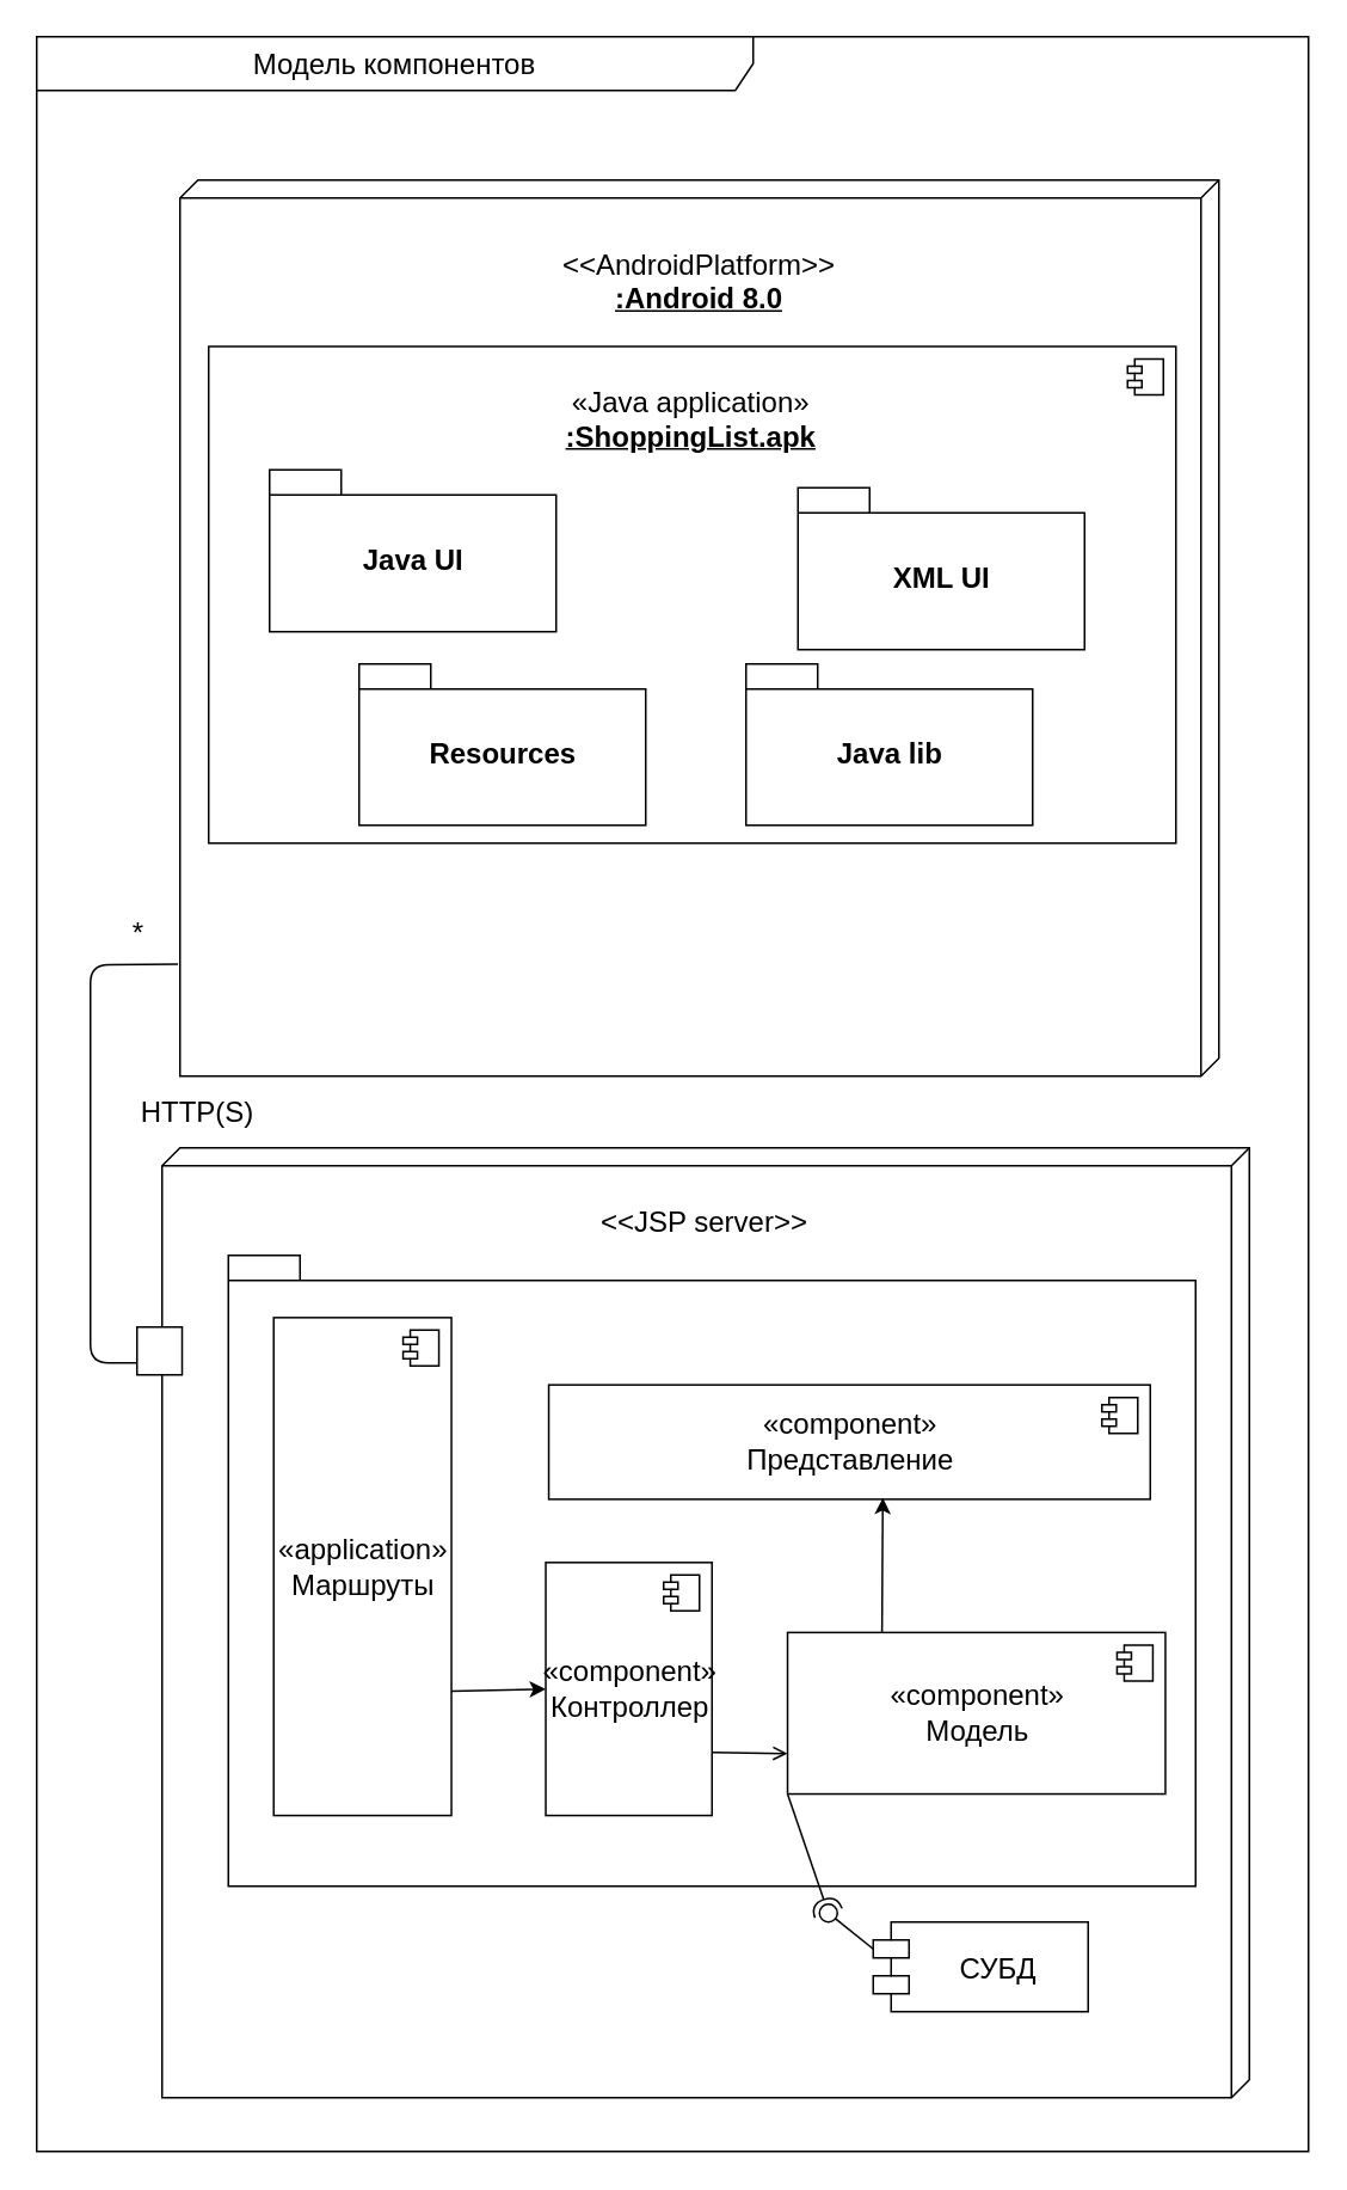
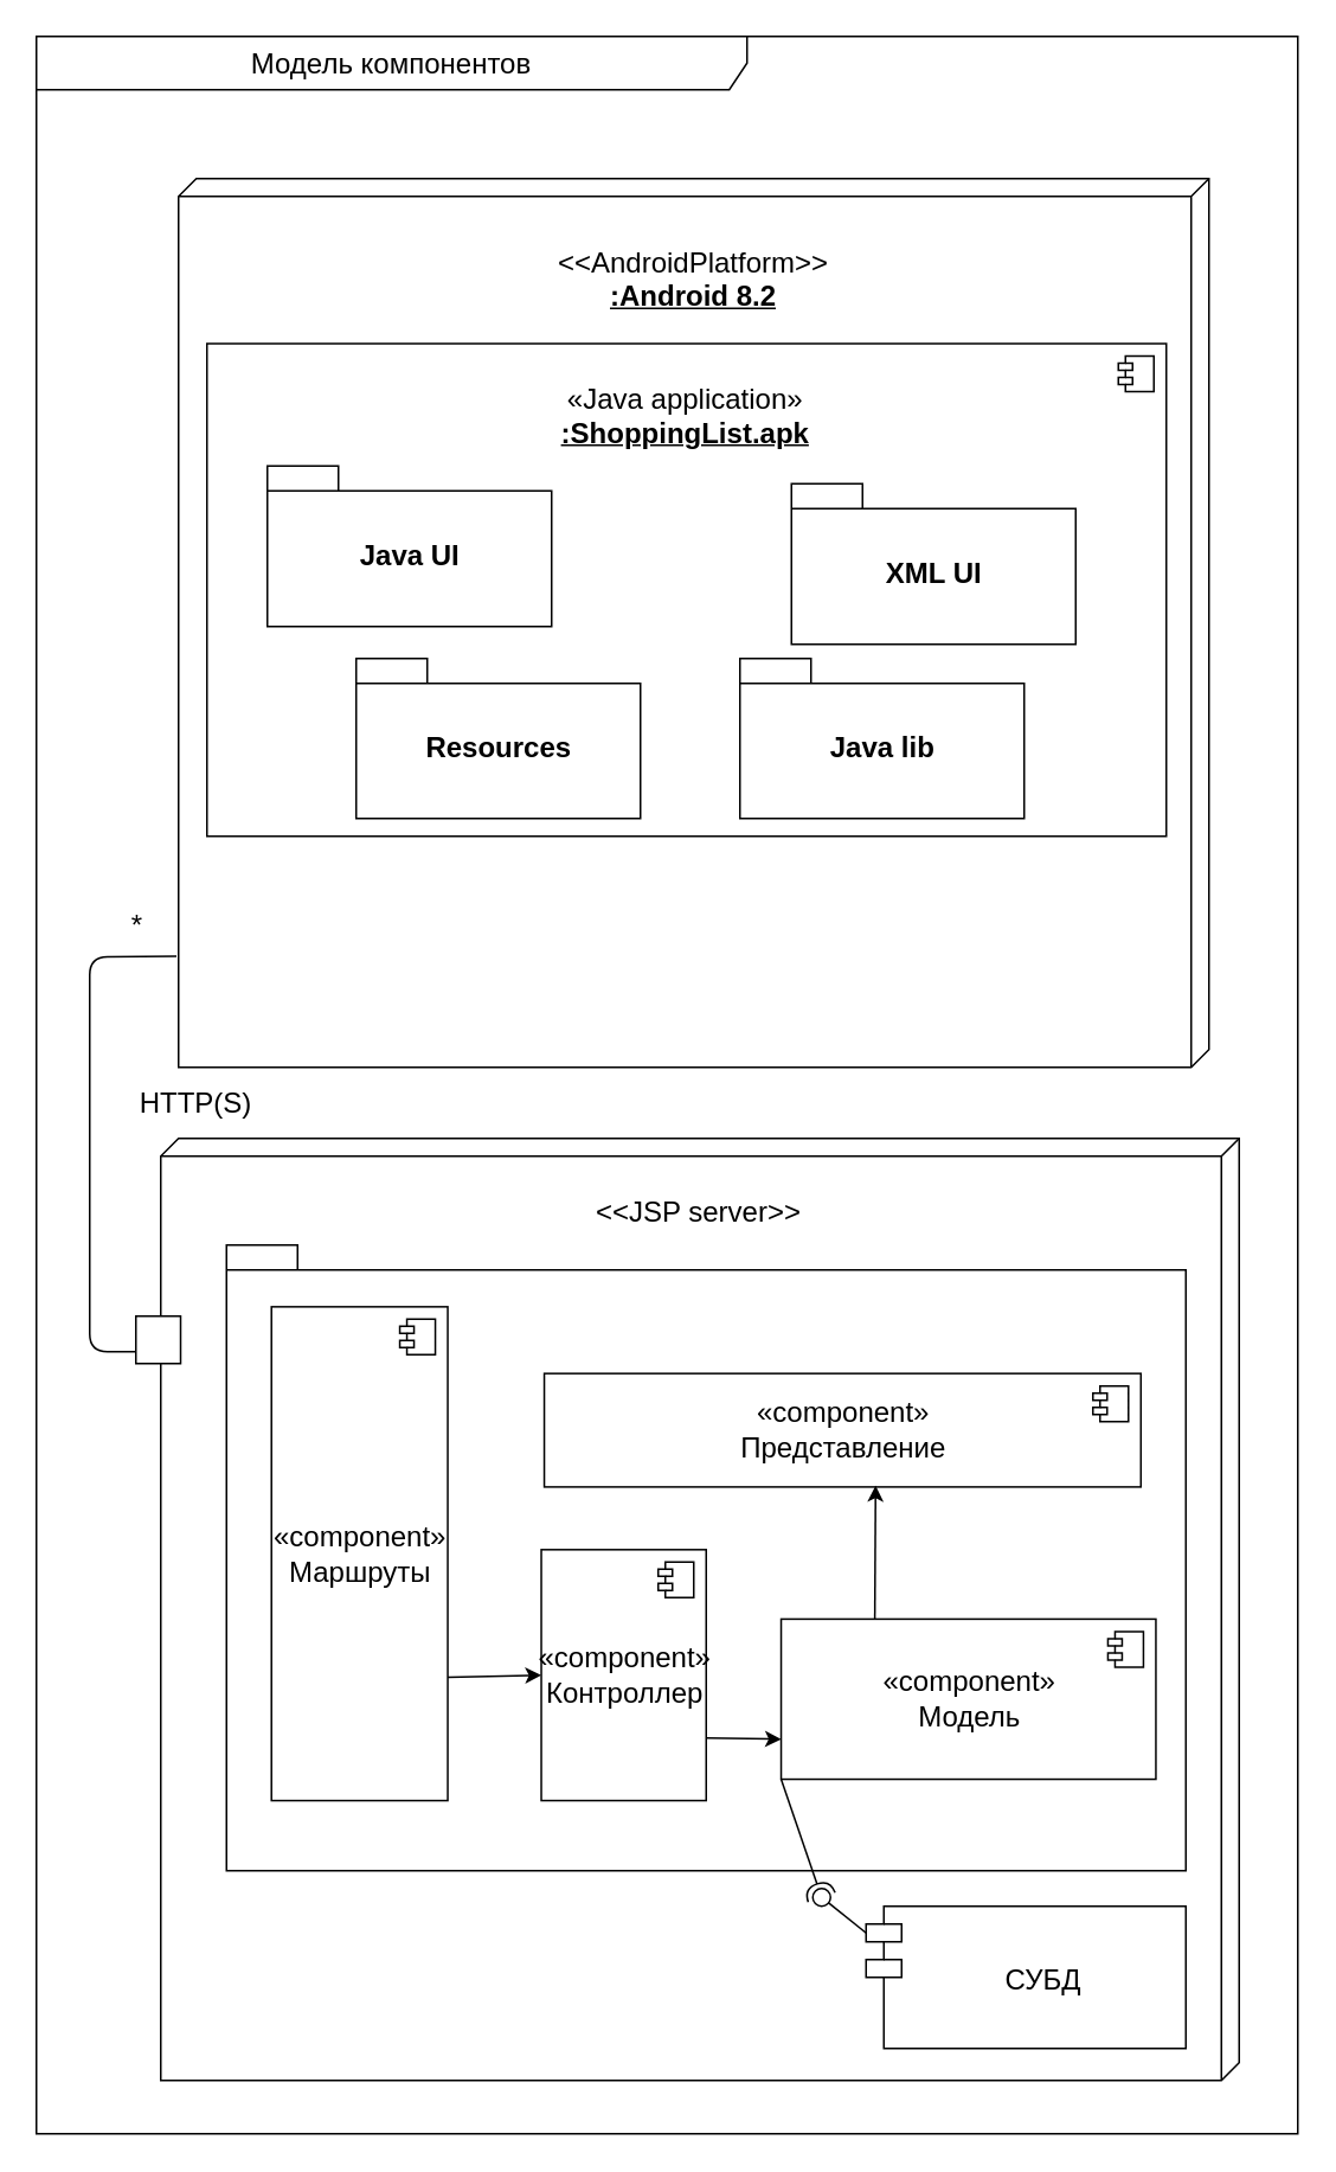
- <mxCell id="9" value="&amp;lt;&amp;lt;AndroidPlatform&amp;gt;&amp;gt;&lt;br&gt;&lt;b&gt;&lt;u&gt;:Android 8.0&lt;/u&gt;&lt;/b&gt;" style="text;whiteSpace=wrap;html=1;fontSize=16;fontColor=none;align=center;" parent="7" vertex="1"><mxGeometry x="52.18" y="31.111" width="475.64" height="61.733" as="geometry" /></mxCell>
+ <mxCell id="9" value="&amp;lt;&amp;lt;AndroidPlatform&amp;gt;&amp;gt;&lt;br&gt;&lt;b&gt;&lt;u&gt;:Android 8.2&lt;/u&gt;&lt;/b&gt;" style="text;whiteSpace=wrap;html=1;fontSize=16;fontColor=none;align=center;" parent="7" vertex="1"><mxGeometry x="52.18" y="31.111" width="475.64" height="61.733" as="geometry" /></mxCell>
- <mxCell id="29" value="«application»&lt;br&gt;Маршруты" style="html=1;dropTarget=0;fontSize=16;" parent="26" vertex="1"><mxGeometry width="99.225" height="277.818" as="geometry" /></mxCell>
+ <mxCell id="29" value="«component»&lt;br&gt;Маршруты" style="html=1;dropTarget=0;fontSize=16;" parent="26" vertex="1"><mxGeometry width="99.225" height="277.818" as="geometry" /></mxCell>
- <mxCell id="35" value="" style="endArrow=open;html=1;fontSize=16;exitX=1;exitY=0.75;exitDx=0;exitDy=0;entryX=0;entryY=0.75;entryDx=0;entryDy=0;" parent="26" source="27" target="33" edge="1"><mxGeometry width="50" height="50" relative="1" as="geometry"><mxPoint x="379.688" y="7.509" as="sourcePoint" /><mxPoint x="421.875" y="-30.034" as="targetPoint" /></mxGeometry></mxCell>
+ <mxCell id="35" value="" style="endArrow=classic;html=1;fontSize=16;exitX=1;exitY=0.75;exitDx=0;exitDy=0;entryX=0;entryY=0.75;entryDx=0;entryDy=0;" parent="26" source="27" target="33" edge="1"><mxGeometry width="50" height="50" relative="1" as="geometry"><mxPoint x="379.688" y="7.509" as="sourcePoint" /><mxPoint x="421.875" y="-30.034" as="targetPoint" /></mxGeometry></mxCell>
- <mxCell id="23" value="СУБД" style="shape=module;align=left;spacingLeft=20;align=center;verticalAlign=middle;fillColor=#FFFFFF;fontSize=16;" parent="21" vertex="1"><mxGeometry x="360" y="372" width="120" height="50" as="geometry" /></mxCell>
+ <mxCell id="23" value="СУБД" style="shape=module;align=left;spacingLeft=20;align=center;verticalAlign=middle;fillColor=#FFFFFF;fontSize=16;" parent="21" vertex="1"><mxGeometry x="360" y="372" width="180" height="80" as="geometry" /></mxCell>
